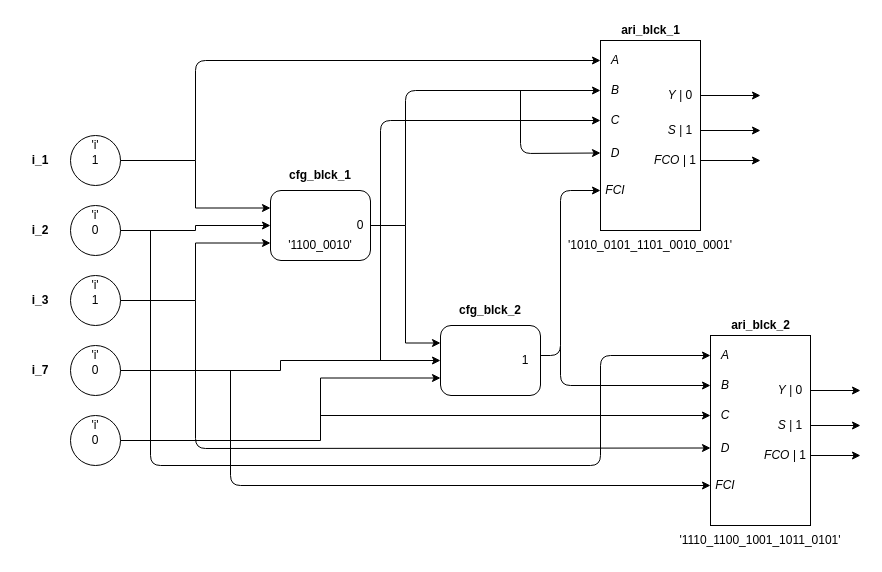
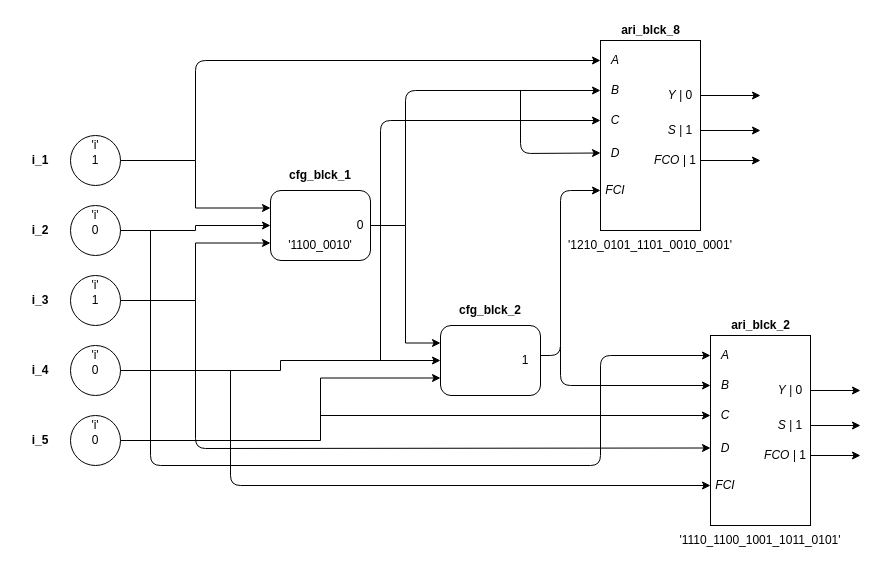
- <mxCell id="47" value="&lt;b&gt;ari_blck_1&lt;/b&gt;" style="text;html=1;align=center;verticalAlign=middle;resizable=0;points=[];autosize=1;" parent="37" vertex="1"><mxGeometry x="55" width="70" height="20" as="geometry" /></mxCell>
+ <mxCell id="47" value="&lt;b&gt;ari_blck_8&lt;/b&gt;" style="text;html=1;align=center;verticalAlign=middle;resizable=0;points=[];autosize=1;" parent="37" vertex="1"><mxGeometry x="55" width="70" height="20" as="geometry" /></mxCell>
- <mxCell id="48" value="'1010_0101_1101_0010_0001'" style="text;html=1;strokeColor=none;fillColor=none;align=center;verticalAlign=middle;whiteSpace=wrap;rounded=0;" parent="37" vertex="1"><mxGeometry y="215" width="180" height="20" as="geometry" /></mxCell>
+ <mxCell id="48" value="'1210_0101_1101_0010_0001'" style="text;html=1;strokeColor=none;fillColor=none;align=center;verticalAlign=middle;whiteSpace=wrap;rounded=0;" parent="37" vertex="1"><mxGeometry y="215" width="180" height="20" as="geometry" /></mxCell>
- <mxCell id="17" value="&lt;b&gt;i_7&lt;/b&gt;" style="text;html=1;strokeColor=none;fillColor=none;align=center;verticalAlign=middle;whiteSpace=wrap;rounded=0;" parent="14" vertex="1"><mxGeometry y="15" width="40" height="20" as="geometry" /></mxCell>
+ <mxCell id="17" value="&lt;b&gt;i_4&lt;/b&gt;" style="text;html=1;strokeColor=none;fillColor=none;align=center;verticalAlign=middle;whiteSpace=wrap;rounded=0;" parent="14" vertex="1"><mxGeometry y="15" width="40" height="20" as="geometry" /></mxCell>
+ <mxCell id="21" value="&lt;b&gt;i_5&lt;/b&gt;" style="text;html=1;strokeColor=none;fillColor=none;align=center;verticalAlign=middle;whiteSpace=wrap;rounded=0;" parent="18" vertex="1"><mxGeometry y="15" width="40" height="20" as="geometry" /></mxCell>
